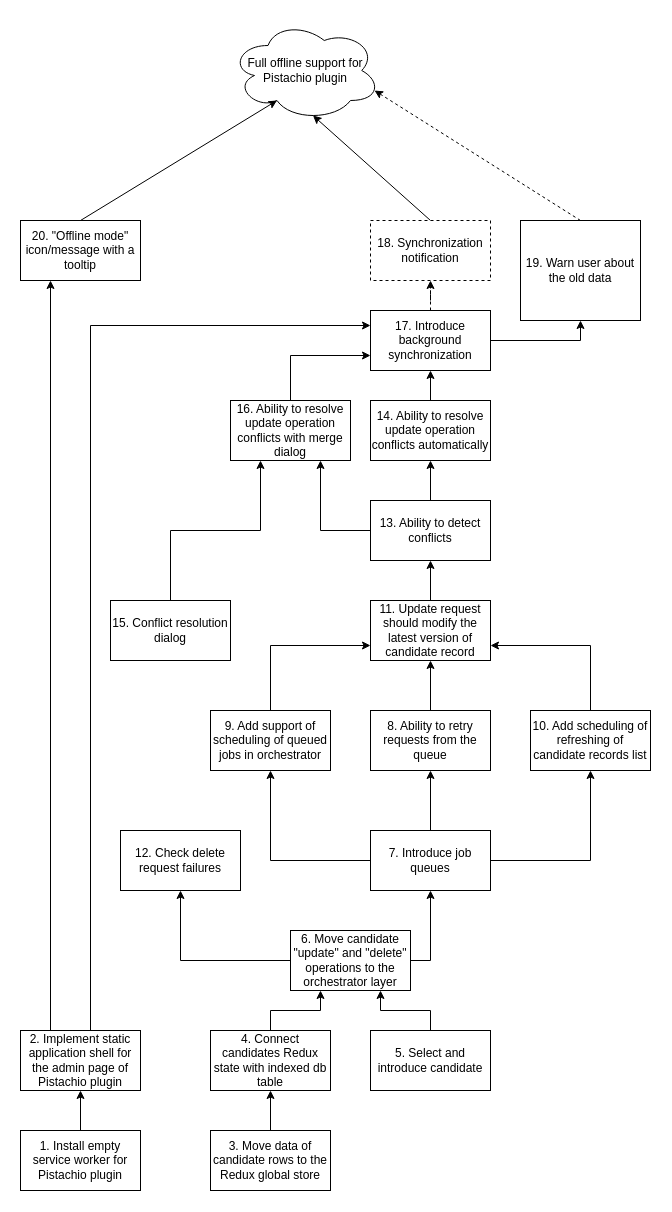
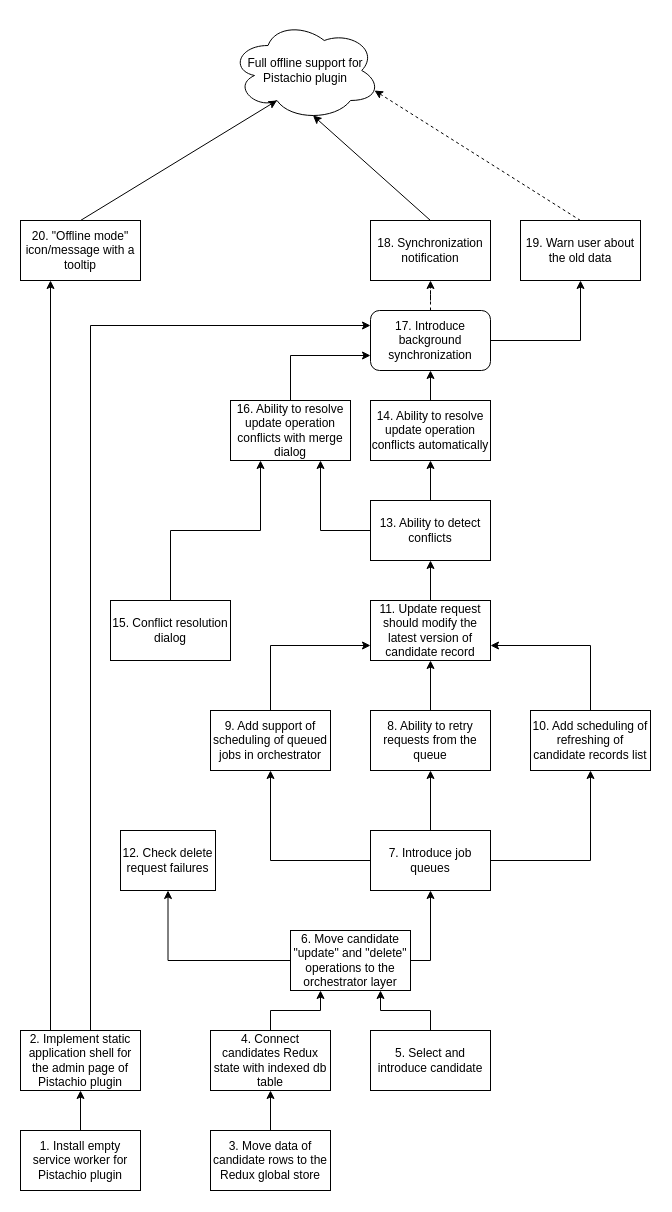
- <mxCell id="43" value="18. Synchronization notification" style="rounded=0;whiteSpace=wrap;html=1;dashed=1;" parent="1" vertex="1"><mxGeometry x="370" y="220" width="120" height="60" as="geometry" /></mxCell>
+ <mxCell id="43" value="18. Synchronization notification" style="rounded=0;whiteSpace=wrap;html=1;" parent="1" vertex="1"><mxGeometry x="370" y="220" width="120" height="60" as="geometry" /></mxCell>
- <mxCell id="45" value="19. Warn user about the old data" style="rounded=0;whiteSpace=wrap;html=1;" parent="1" vertex="1"><mxGeometry x="520" y="220" width="120" height="100" as="geometry" /></mxCell>
+ <mxCell id="45" value="19. Warn user about the old data" style="rounded=0;whiteSpace=wrap;html=1;" parent="1" vertex="1"><mxGeometry x="520" y="220" width="120" height="60" as="geometry" /></mxCell>
- <mxCell id="41" value="17. Introduce background synchronization" style="rounded=0;whiteSpace=wrap;html=1;" parent="1" vertex="1"><mxGeometry x="370" y="310" width="120" height="60" as="geometry" /></mxCell>
+ <mxCell id="41" value="17. Introduce background synchronization" style="whiteSpace=wrap;html=1;rounded=1;" parent="1" vertex="1"><mxGeometry x="370" y="310" width="120" height="60" as="geometry" /></mxCell>
- <mxCell id="29" value="12. Check delete request failures" style="rounded=0;whiteSpace=wrap;html=1;" parent="1" vertex="1"><mxGeometry x="120" y="830" width="120" height="60" as="geometry" /></mxCell>
+ <mxCell id="29" value="12. Check delete request failures" style="rounded=0;whiteSpace=wrap;html=1;" parent="1" vertex="1"><mxGeometry x="120" y="830" width="95" height="60" as="geometry" /></mxCell>
